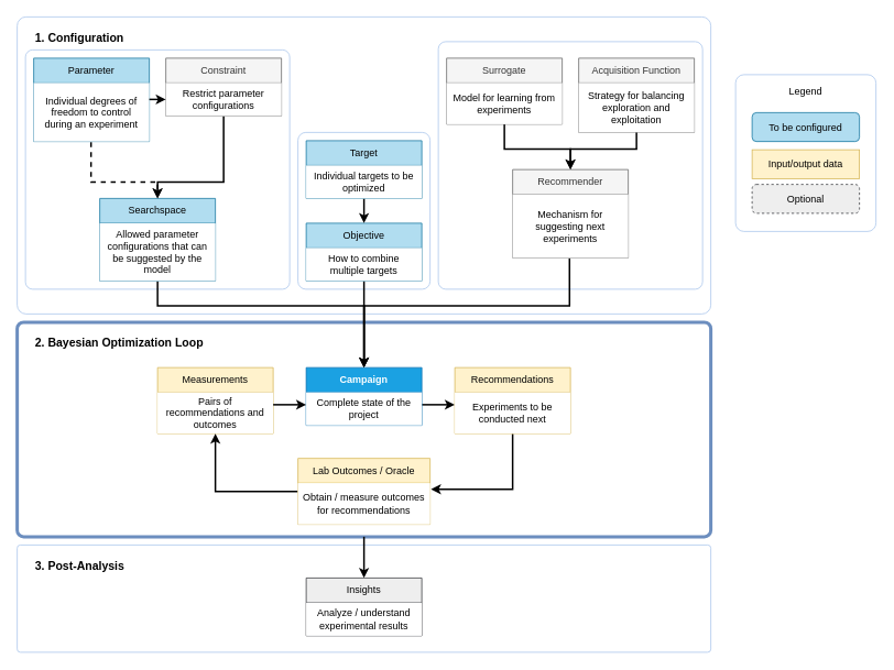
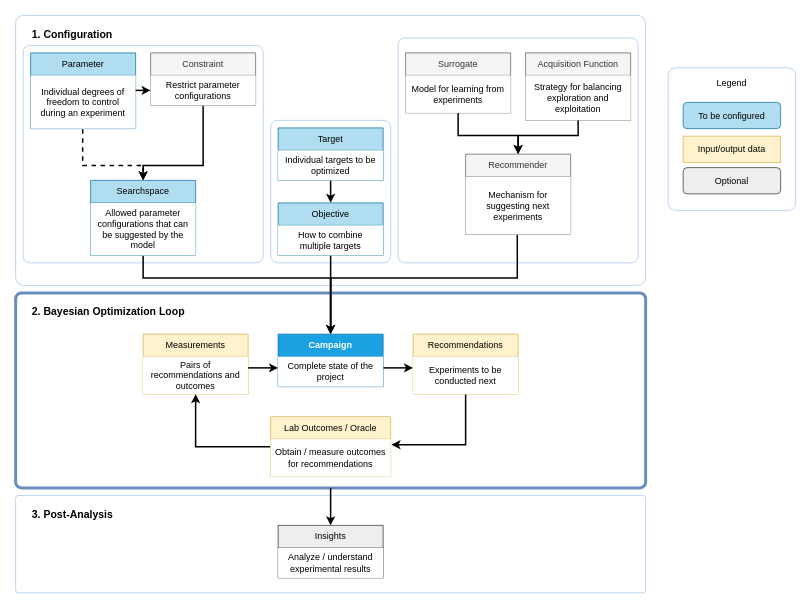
- <mxCell id="52" value="Optional" style="rounded=1;whiteSpace=wrap;html=1;fillColor=#eeeeee;strokeColor=#36393d;dashed=1;" parent="1" vertex="1"><mxGeometry x="910" y="223" width="130" height="35" as="geometry" /></mxCell>
+ <mxCell id="52" value="Optional" style="rounded=1;whiteSpace=wrap;html=1;fillColor=#eeeeee;strokeColor=#36393d;" parent="1" vertex="1"><mxGeometry x="910" y="223" width="130" height="35" as="geometry" /></mxCell>
